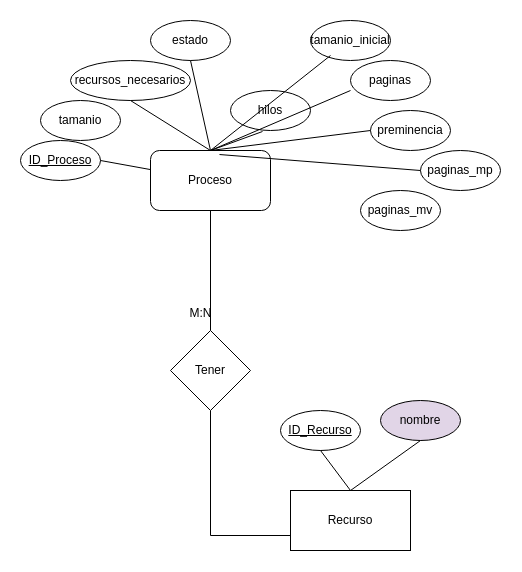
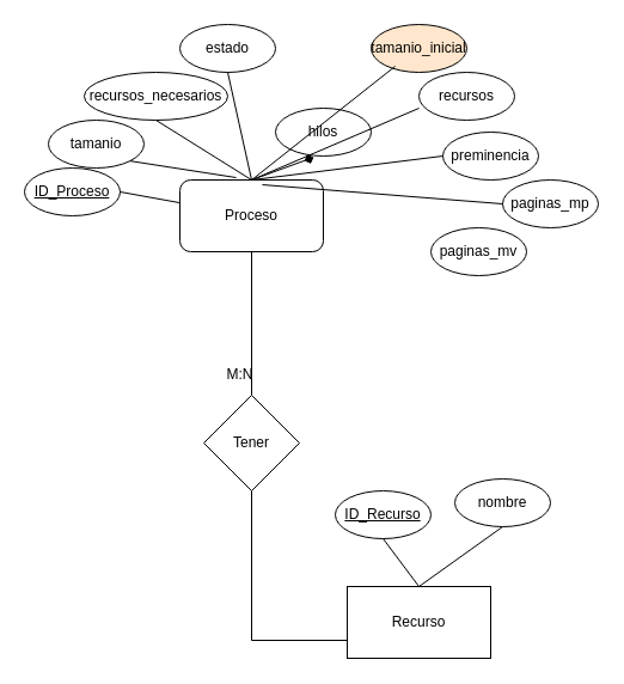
- <mxCell id="10" value="tamanio_inicial" style="ellipse;whiteSpace=wrap;html=1;" vertex="1" parent="1"><mxGeometry x="310" y="20" width="80" height="40" as="geometry" /></mxCell>
+ <mxCell id="10" value="tamanio_inicial" style="ellipse;whiteSpace=wrap;html=1;fillColor=#ffe6cc;" vertex="1" parent="1"><mxGeometry x="310" y="20" width="80" height="40" as="geometry" /></mxCell>
- <mxCell id="12" value="paginas" style="ellipse;whiteSpace=wrap;html=1;" vertex="1" parent="1"><mxGeometry x="350" y="60" width="80" height="40" as="geometry" /></mxCell>
+ <mxCell id="12" value="recursos" style="ellipse;whiteSpace=wrap;html=1;" vertex="1" parent="1"><mxGeometry x="350" y="60" width="80" height="40" as="geometry" /></mxCell>
- <mxCell id="17" style="rounded=0;orthogonalLoop=1;jettySize=auto;html=1;entryX=0.4;entryY=1.025;entryDx=0;entryDy=0;endArrow=none;startFill=0;exitX=0.5;exitY=0;exitDx=0;exitDy=0;entryPerimeter=0;" edge="1" parent="1" source="2" target="9"><mxGeometry relative="1" as="geometry"><mxPoint x="370" y="100" as="sourcePoint" /><mxPoint x="480" y="70" as="targetPoint" /></mxGeometry></mxCell>
+ <mxCell id="17" style="rounded=0;orthogonalLoop=1;jettySize=auto;html=1;entryX=0.4;entryY=1.025;entryDx=0;entryDy=0;endArrow=diamond;startFill=0;exitX=0.5;exitY=0;exitDx=0;exitDy=0;entryPerimeter=0;" edge="1" parent="1" source="2" target="9"><mxGeometry relative="1" as="geometry"><mxPoint x="370" y="100" as="sourcePoint" /><mxPoint x="480" y="70" as="targetPoint" /></mxGeometry></mxCell>
+ <mxCell id="6" value="" style="endArrow=none;html=1;rounded=0;entryX=1;entryY=1;entryDx=0;entryDy=0;exitX=0.392;exitY=-0.033;exitDx=0;exitDy=0;exitPerimeter=0;" edge="1" parent="1" source="2" target="5"><mxGeometry width="50" height="50" relative="1" as="geometry"><mxPoint x="330" y="150" as="sourcePoint" /><mxPoint x="380" y="100" as="targetPoint" /></mxGeometry></mxCell>
- <mxCell id="24" value="nombre" style="ellipse;whiteSpace=wrap;html=1;fillColor=#e1d5e7;" vertex="1" parent="1"><mxGeometry x="380" y="400" width="80" height="40" as="geometry" /></mxCell>
+ <mxCell id="24" value="nombre" style="ellipse;whiteSpace=wrap;html=1;" vertex="1" parent="1"><mxGeometry x="380" y="400" width="80" height="40" as="geometry" /></mxCell>
